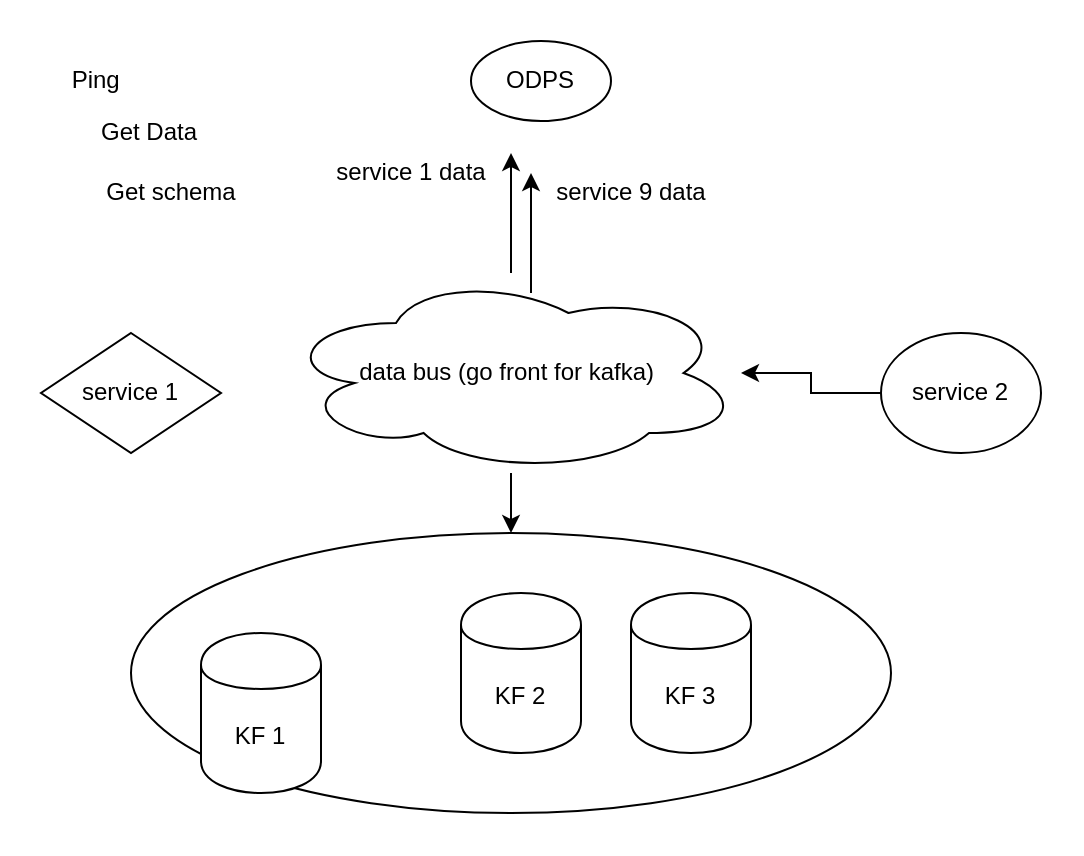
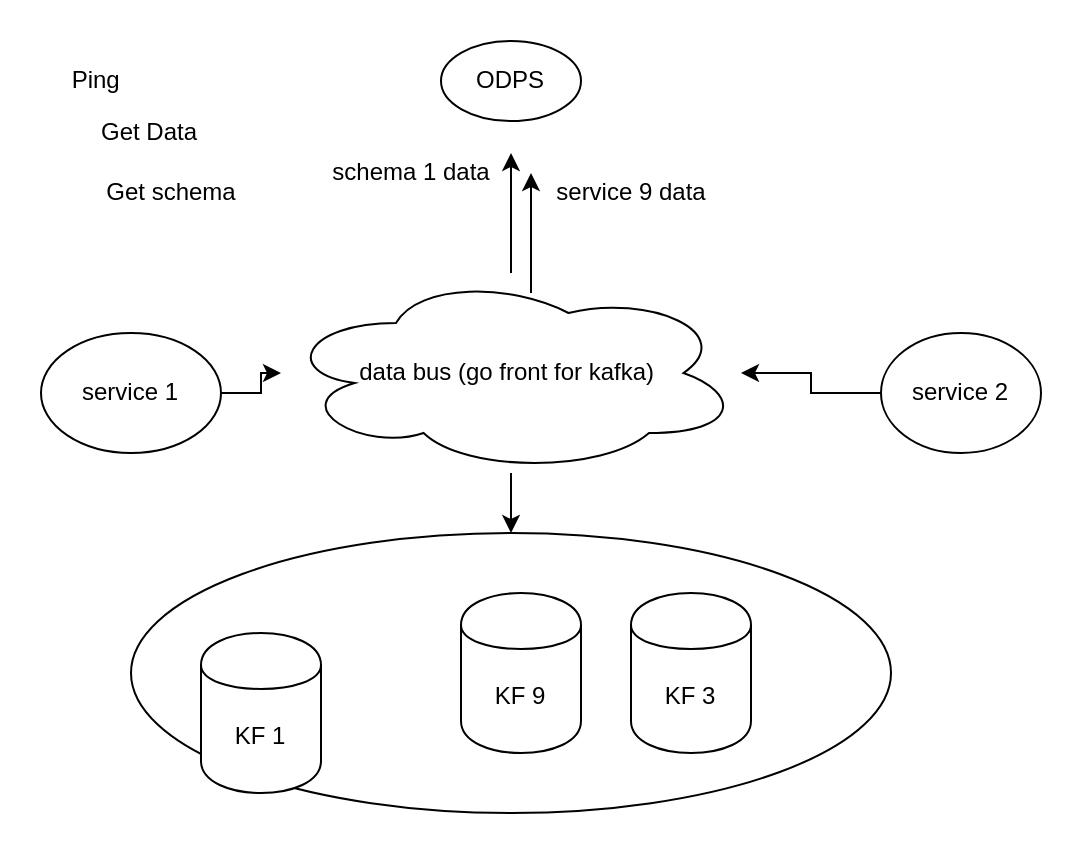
- <mxCell id="19" value="ODPS" style="ellipse;whiteSpace=wrap;html=1;" parent="1" vertex="1"><mxGeometry x="235" y="20" width="70" height="40" as="geometry" /></mxCell>
+ <mxCell id="19" value="ODPS" style="ellipse;whiteSpace=wrap;html=1;" parent="1" vertex="1"><mxGeometry x="220" y="20" width="70" height="40" as="geometry" /></mxCell>
- <mxCell id="16" value="service 1 data" style="text;html=1;align=center;verticalAlign=middle;resizable=0;points=[];autosize=1;" parent="1" vertex="1"><mxGeometry x="160" y="76" width="90" height="20" as="geometry" /></mxCell>
+ <mxCell id="16" value="schema 1 data" style="text;html=1;align=center;verticalAlign=middle;resizable=0;points=[];autosize=1;" parent="1" vertex="1"><mxGeometry x="160" y="76" width="90" height="20" as="geometry" /></mxCell>
- <mxCell id="4" value="service 1" style="rhombus;whiteSpace=wrap;html=1;" parent="1" vertex="1"><mxGeometry x="20" y="166" width="90" height="60" as="geometry" /></mxCell>
+ <mxCell id="4" value="service 1" style="ellipse;whiteSpace=wrap;html=1;" parent="1" vertex="1"><mxGeometry x="20" y="166" width="90" height="60" as="geometry" /></mxCell>
+ <mxCell id="3" style="edgeStyle=orthogonalEdgeStyle;rounded=0;orthogonalLoop=1;jettySize=auto;html=1;" parent="1" source="4" target="7" edge="1"><mxGeometry relative="1" as="geometry" /></mxCell>
- <mxCell id="12" value="KF 2" style="shape=cylinder;whiteSpace=wrap;html=1;boundedLbl=1;backgroundOutline=1;" parent="1" vertex="1"><mxGeometry x="230" y="296" width="60" height="80" as="geometry" /></mxCell>
+ <mxCell id="12" value="KF 9" style="shape=cylinder;whiteSpace=wrap;html=1;boundedLbl=1;backgroundOutline=1;" parent="1" vertex="1"><mxGeometry x="230" y="296" width="60" height="80" as="geometry" /></mxCell>
